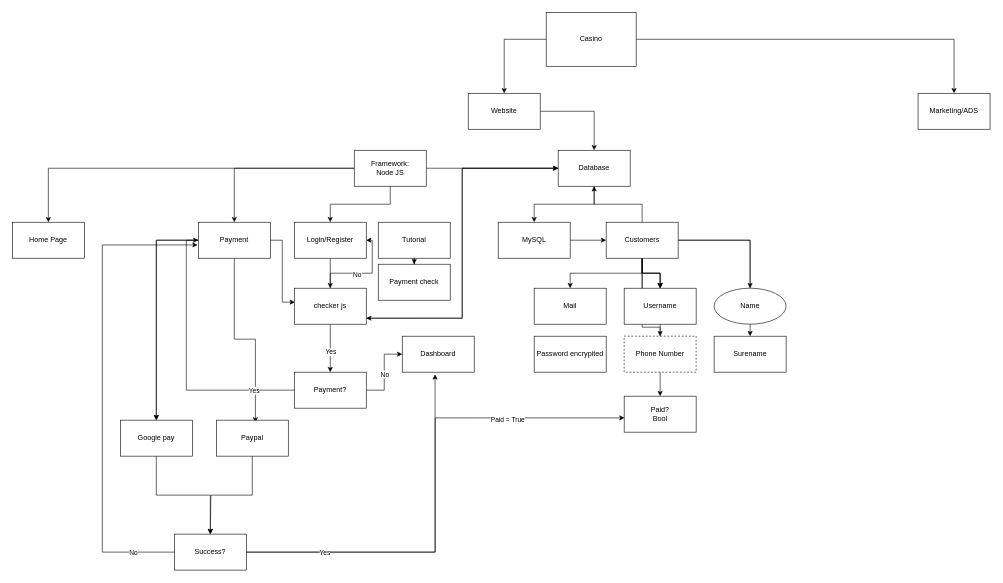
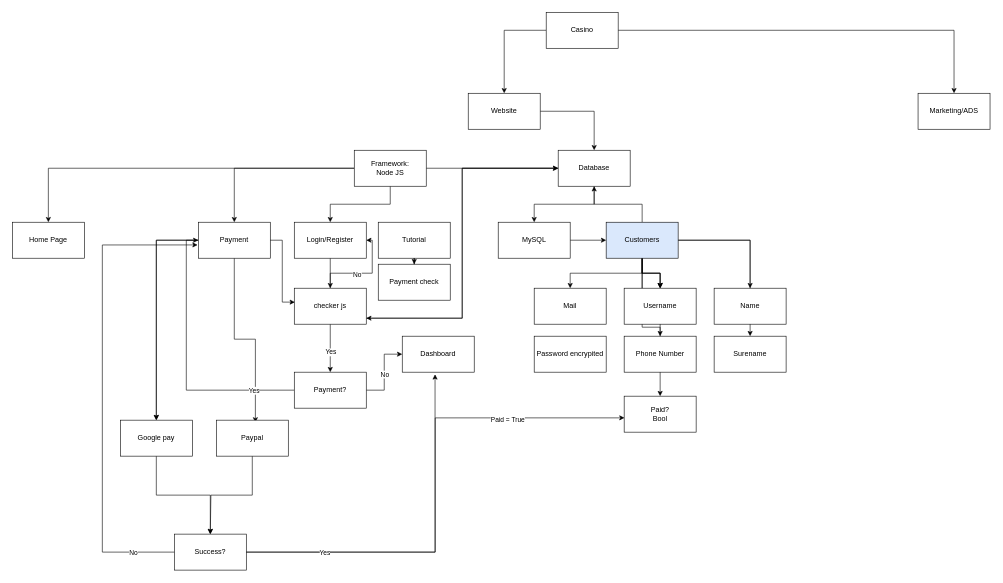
- <mxCell id="4" value="Casino" style="rounded=0;whiteSpace=wrap;html=1;" vertex="1" parent="1"><mxGeometry x="910" y="20" width="150" height="90" as="geometry" /></mxCell>
+ <mxCell id="4" value="Casino" style="rounded=0;whiteSpace=wrap;html=1;" vertex="1" parent="1"><mxGeometry x="910" y="20" width="120" height="60" as="geometry" /></mxCell>
- <mxCell id="34" value="Customers" style="whiteSpace=wrap;html=1;rounded=0;" vertex="1" parent="1"><mxGeometry x="1010" y="370" width="120" height="60" as="geometry" /></mxCell>
+ <mxCell id="34" value="Customers" style="whiteSpace=wrap;html=1;rounded=0;fillColor=#dae8fc;" vertex="1" parent="1"><mxGeometry x="1010" y="370" width="120" height="60" as="geometry" /></mxCell>
- <mxCell id="37" value="Name" style="ellipse;whiteSpace=wrap;html=1;" vertex="1" parent="1"><mxGeometry x="1190" y="480" width="120" height="60" as="geometry" /></mxCell>
+ <mxCell id="37" value="Name" style="whiteSpace=wrap;html=1;rounded=0;" vertex="1" parent="1"><mxGeometry x="1190" y="480" width="120" height="60" as="geometry" /></mxCell>
- <mxCell id="39" value="Phone Number" style="whiteSpace=wrap;html=1;rounded=0;dashed=1;" vertex="1" parent="1"><mxGeometry x="1040" y="560" width="120" height="60" as="geometry" /></mxCell>
+ <mxCell id="39" value="Phone Number" style="whiteSpace=wrap;html=1;rounded=0;" vertex="1" parent="1"><mxGeometry x="1040" y="560" width="120" height="60" as="geometry" /></mxCell>
